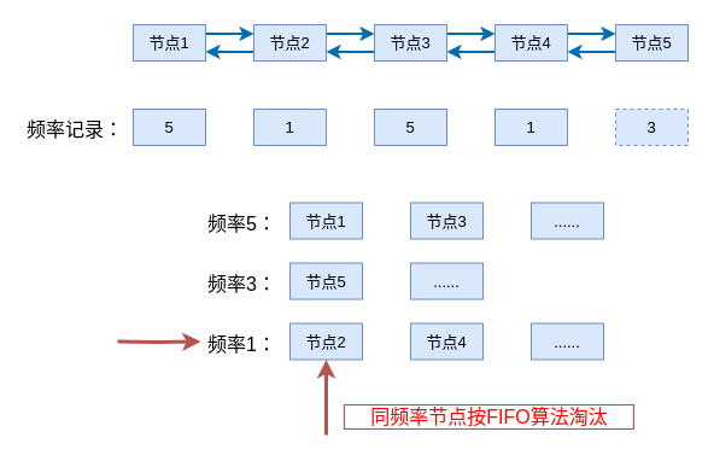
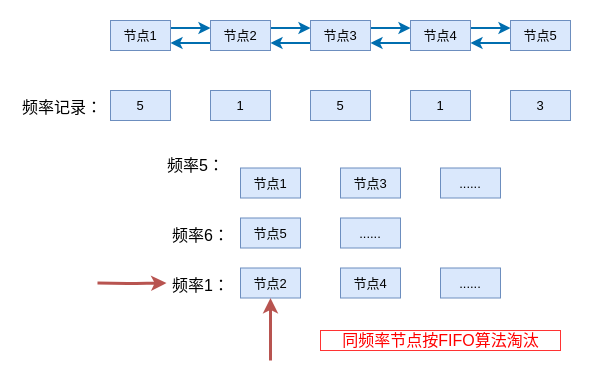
- <mxCell id="19" value="&lt;font style=&quot;font-size: 13px&quot;&gt;3&lt;/font&gt;" style="rounded=0;whiteSpace=wrap;html=1;fillColor=#dae8fc;strokeColor=#6c8ebf;dashed=1;" vertex="1" parent="1"><mxGeometry x="510" y="90" width="60" height="30" as="geometry" /></mxCell>
+ <mxCell id="19" value="&lt;font style=&quot;font-size: 13px&quot;&gt;3&lt;/font&gt;" style="rounded=0;whiteSpace=wrap;html=1;fillColor=#dae8fc;strokeColor=#6c8ebf;" vertex="1" parent="1"><mxGeometry x="510" y="90" width="60" height="30" as="geometry" /></mxCell>
- <mxCell id="21" value="频率5：" style="text;html=1;resizable=0;points=[];autosize=1;align=left;verticalAlign=top;spacingTop=-4;fontSize=16;" vertex="1" parent="1"><mxGeometry x="170" y="172.5" width="60" height="20" as="geometry" /></mxCell>
+ <mxCell id="21" value="频率5：" style="text;html=1;resizable=0;points=[];autosize=1;align=left;verticalAlign=top;spacingTop=-4;fontSize=16;" vertex="1" parent="1"><mxGeometry x="165" y="152.5" width="60" height="20" as="geometry" /></mxCell>
- <mxCell id="22" value="频率3：" style="text;html=1;resizable=0;points=[];autosize=1;align=left;verticalAlign=top;spacingTop=-4;fontSize=16;" vertex="1" parent="1"><mxGeometry x="170" y="222.5" width="60" height="20" as="geometry" /></mxCell>
+ <mxCell id="22" value="频率6：" style="text;html=1;resizable=0;points=[];autosize=1;align=left;verticalAlign=top;spacingTop=-4;fontSize=16;" vertex="1" parent="1"><mxGeometry x="170" y="222.5" width="60" height="20" as="geometry" /></mxCell>
- <mxCell id="32" value="&lt;font color=&quot;#ff0000&quot;&gt;&lt;span style=&quot;font-size: 16px&quot;&gt;&amp;nbsp; &amp;nbsp;同频率节点按FIFO算法淘汰&amp;nbsp; &amp;nbsp;&lt;/span&gt;&lt;/font&gt;" style="text;html=1;resizable=0;points=[];autosize=1;align=center;verticalAlign=middle;spacingTop=0;fillColor=none;strokeColor=#FF3333;" vertex="1" parent="1"><mxGeometry x="285" y="335" width="240" height="20" as="geometry" /></mxCell>
+ <mxCell id="32" value="&lt;font color=&quot;#ff0000&quot;&gt;&lt;span style=&quot;font-size: 16px&quot;&gt;&amp;nbsp; &amp;nbsp;同频率节点按FIFO算法淘汰&amp;nbsp; &amp;nbsp;&lt;/span&gt;&lt;/font&gt;" style="text;html=1;resizable=0;points=[];autosize=1;align=center;verticalAlign=middle;spacingTop=0;fillColor=none;strokeColor=#FF3333;" vertex="1" parent="1"><mxGeometry x="320" y="330" width="240" height="20" as="geometry" /></mxCell>
